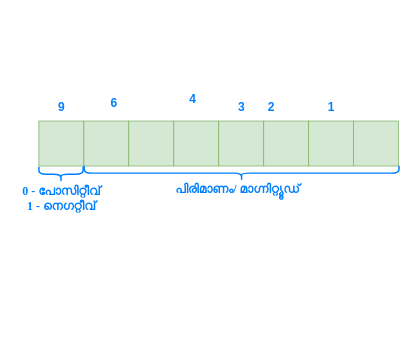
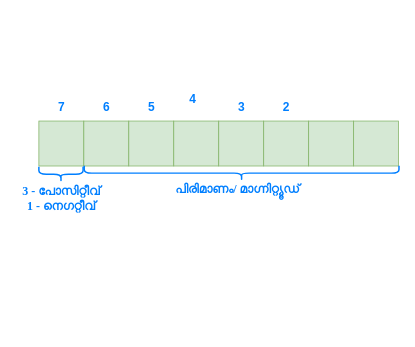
- <mxCell id="11" value="&lt;font color=&quot;#007fff&quot;&gt;&lt;span style=&quot;font-size: 16px&quot;&gt;&lt;b&gt;6&lt;/b&gt;&lt;/span&gt;&lt;/font&gt;" style="text;html=1;align=center;verticalAlign=middle;resizable=0;points=[];autosize=1;strokeColor=none;fillColor=none;" vertex="1" parent="1"><mxGeometry x="141" y="127" width="20" height="20" as="geometry" /></mxCell>
+ <mxCell id="11" value="&lt;font color=&quot;#007fff&quot;&gt;&lt;span style=&quot;font-size: 16px&quot;&gt;&lt;b&gt;6&lt;/b&gt;&lt;/span&gt;&lt;/font&gt;" style="text;html=1;align=center;verticalAlign=middle;resizable=0;points=[];autosize=1;strokeColor=none;fillColor=none;" vertex="1" parent="1"><mxGeometry x="131" y="132" width="20" height="20" as="geometry" /></mxCell>
- <mxCell id="10" value="&lt;font color=&quot;#007fff&quot; style=&quot;font-size: 16px&quot;&gt;&lt;b&gt;9&lt;/b&gt;&lt;/font&gt;" style="text;html=1;align=center;verticalAlign=middle;resizable=0;points=[];autosize=1;strokeColor=none;fillColor=none;" vertex="1" parent="1"><mxGeometry x="71" y="132" width="20" height="20" as="geometry" /></mxCell>
+ <mxCell id="10" value="&lt;font color=&quot;#007fff&quot; style=&quot;font-size: 16px&quot;&gt;&lt;b&gt;7&lt;/b&gt;&lt;/font&gt;" style="text;html=1;align=center;verticalAlign=middle;resizable=0;points=[];autosize=1;strokeColor=none;fillColor=none;" vertex="1" parent="1"><mxGeometry x="71" y="132" width="20" height="20" as="geometry" /></mxCell>
+ <mxCell id="12" value="&lt;font color=&quot;#007fff&quot; style=&quot;font-size: 16px&quot;&gt;&lt;b&gt;5&lt;/b&gt;&lt;/font&gt;" style="text;html=1;align=center;verticalAlign=middle;resizable=0;points=[];autosize=1;strokeColor=none;fillColor=none;" vertex="1" parent="1"><mxGeometry x="191" y="132" width="20" height="20" as="geometry" /></mxCell>
- <mxCell id="15" value="&lt;b&gt;&lt;font style=&quot;font-size: 16px&quot; color=&quot;#007fff&quot;&gt;2&lt;/font&gt;&lt;/b&gt;" style="text;html=1;align=center;verticalAlign=middle;resizable=0;points=[];autosize=1;strokeColor=none;fillColor=none;" vertex="1" parent="1"><mxGeometry x="351" y="132" width="20" height="20" as="geometry" /></mxCell>
+ <mxCell id="15" value="&lt;b&gt;&lt;font style=&quot;font-size: 16px&quot; color=&quot;#007fff&quot;&gt;2&lt;/font&gt;&lt;/b&gt;" style="text;html=1;align=center;verticalAlign=middle;resizable=0;points=[];autosize=1;strokeColor=none;fillColor=none;" vertex="1" parent="1"><mxGeometry x="371" y="132" width="20" height="20" as="geometry" /></mxCell>
- <mxCell id="16" value="&lt;b&gt;&lt;font style=&quot;font-size: 16px&quot; color=&quot;#007fff&quot;&gt;1&lt;/font&gt;&lt;/b&gt;" style="text;html=1;align=center;verticalAlign=middle;resizable=0;points=[];autosize=1;strokeColor=none;fillColor=none;" vertex="1" parent="1"><mxGeometry x="431" y="132" width="20" height="20" as="geometry" /></mxCell>
- <mxCell id="18" value="&lt;font face=&quot;Gayathri&quot; data-font-src=&quot;https://fonts.googleapis.com/css?family=Gayathri&quot;&gt;&lt;b&gt;0 - പോസിറ്റീവ്&lt;br&gt;1 - നെഗറ്റീവ്&lt;/b&gt;&lt;br&gt;&lt;/font&gt;" style="text;html=1;align=center;verticalAlign=middle;resizable=0;points=[];autosize=1;strokeColor=none;fillColor=none;fontSize=16;fontColor=#007FFF;" vertex="1" parent="1"><mxGeometry x="20.5" y="239" width="120" height="50" as="geometry" /></mxCell>
+ <mxCell id="18" value="&lt;font face=&quot;Gayathri&quot; data-font-src=&quot;https://fonts.googleapis.com/css?family=Gayathri&quot;&gt;&lt;b&gt;3 - പോസിറ്റീവ്&lt;br&gt;1 - നെഗറ്റീവ്&lt;/b&gt;&lt;br&gt;&lt;/font&gt;" style="text;html=1;align=center;verticalAlign=middle;resizable=0;points=[];autosize=1;strokeColor=none;fillColor=none;fontSize=16;fontColor=#007FFF;" vertex="1" parent="1"><mxGeometry x="20.5" y="239" width="120" height="50" as="geometry" /></mxCell>
